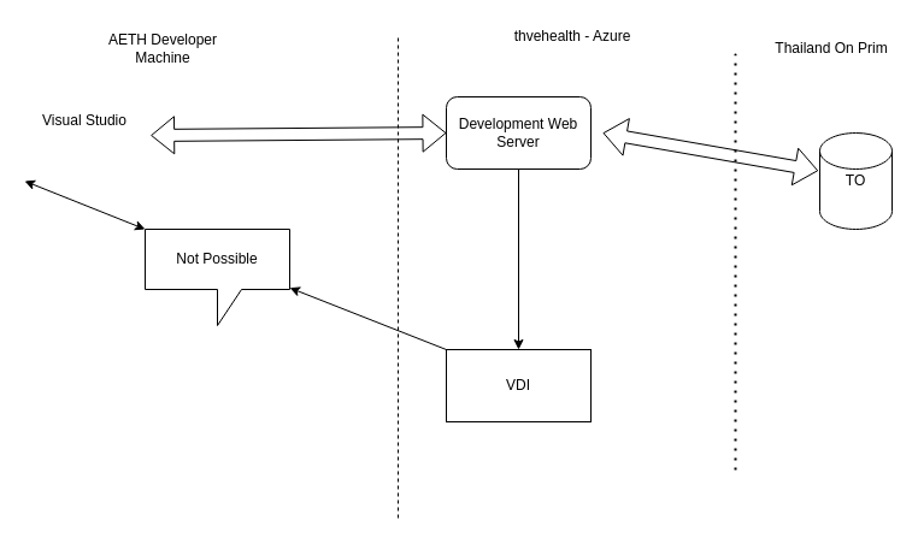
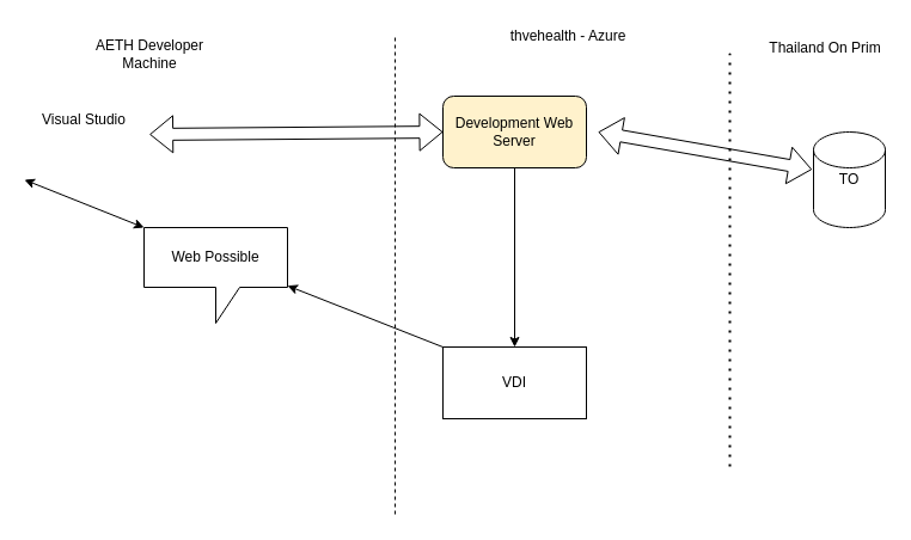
- <mxCell id="2" value="AETH Developer Machine" style="text;html=1;strokeColor=none;fillColor=none;align=center;verticalAlign=middle;whiteSpace=wrap;rounded=0;" vertex="1" parent="1"><mxGeometry x="80" y="30" width="110" height="20" as="geometry" /></mxCell>
+ <mxCell id="2" value="AETH Developer Machine" style="text;html=1;strokeColor=none;fillColor=none;align=center;verticalAlign=middle;whiteSpace=wrap;rounded=0;" vertex="1" parent="1"><mxGeometry x="70" y="35" width="110" height="20" as="geometry" /></mxCell>
- <mxCell id="4" value="Development Web Server" style="rounded=1;whiteSpace=wrap;html=1;" vertex="1" parent="1"><mxGeometry x="370" y="80" width="120" height="60" as="geometry" /></mxCell>
+ <mxCell id="4" value="Development Web Server" style="rounded=1;whiteSpace=wrap;html=1;fillColor=#fff2cc;" vertex="1" parent="1"><mxGeometry x="370" y="80" width="120" height="60" as="geometry" /></mxCell>
- <mxCell id="14" value="Not Possible" style="shape=callout;whiteSpace=wrap;html=1;perimeter=calloutPerimeter;" vertex="1" parent="1"><mxGeometry x="120" y="190" width="120" height="80" as="geometry" /></mxCell>
+ <mxCell id="14" value="Web Possible" style="shape=callout;whiteSpace=wrap;html=1;perimeter=calloutPerimeter;" vertex="1" parent="1"><mxGeometry x="120" y="190" width="120" height="80" as="geometry" /></mxCell>
